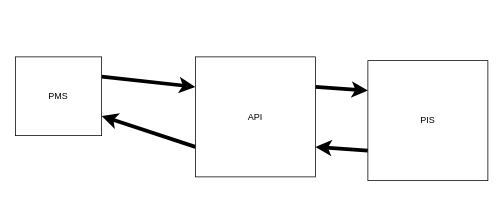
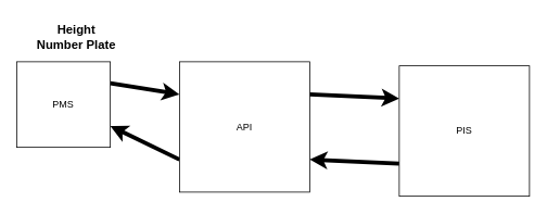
+ <mxCell id="9" value="&lt;font color=&quot;#000000&quot; style=&quot;font-size: 15px;&quot;&gt;Height&lt;br&gt;Number Plate&lt;/font&gt;" style="text;html=1;align=center;verticalAlign=middle;resizable=0;points=[];autosize=1;rounded=0;fontSize=15;fontStyle=1" vertex="1" parent="1"><mxGeometry x="35" y="20" width="115" height="48" as="geometry" /></mxCell>
- <mxCell id="6" value="API" style="whiteSpace=wrap;html=1;aspect=fixed;" vertex="1" parent="1"><mxGeometry x="260" y="75" width="160" height="160" as="geometry" /></mxCell>
+ <mxCell id="6" value="API" style="whiteSpace=wrap;html=1;aspect=fixed;" vertex="1" parent="1"><mxGeometry x="220" y="75" width="160" height="160" as="geometry" /></mxCell>
